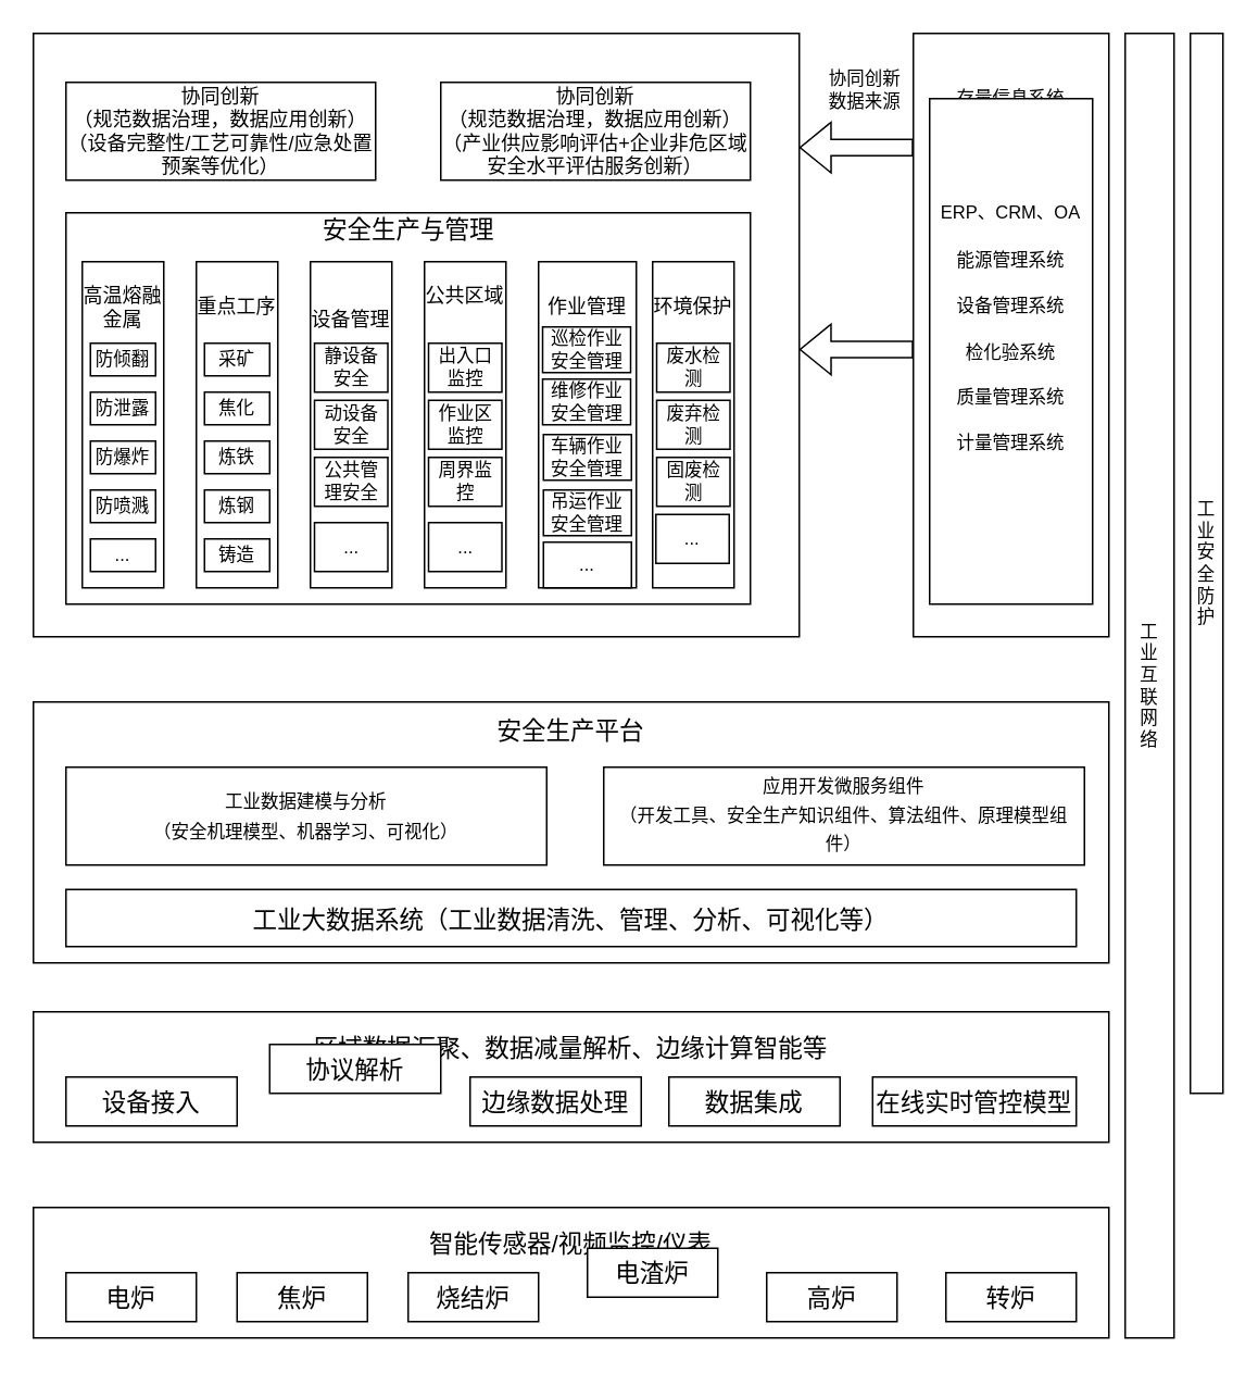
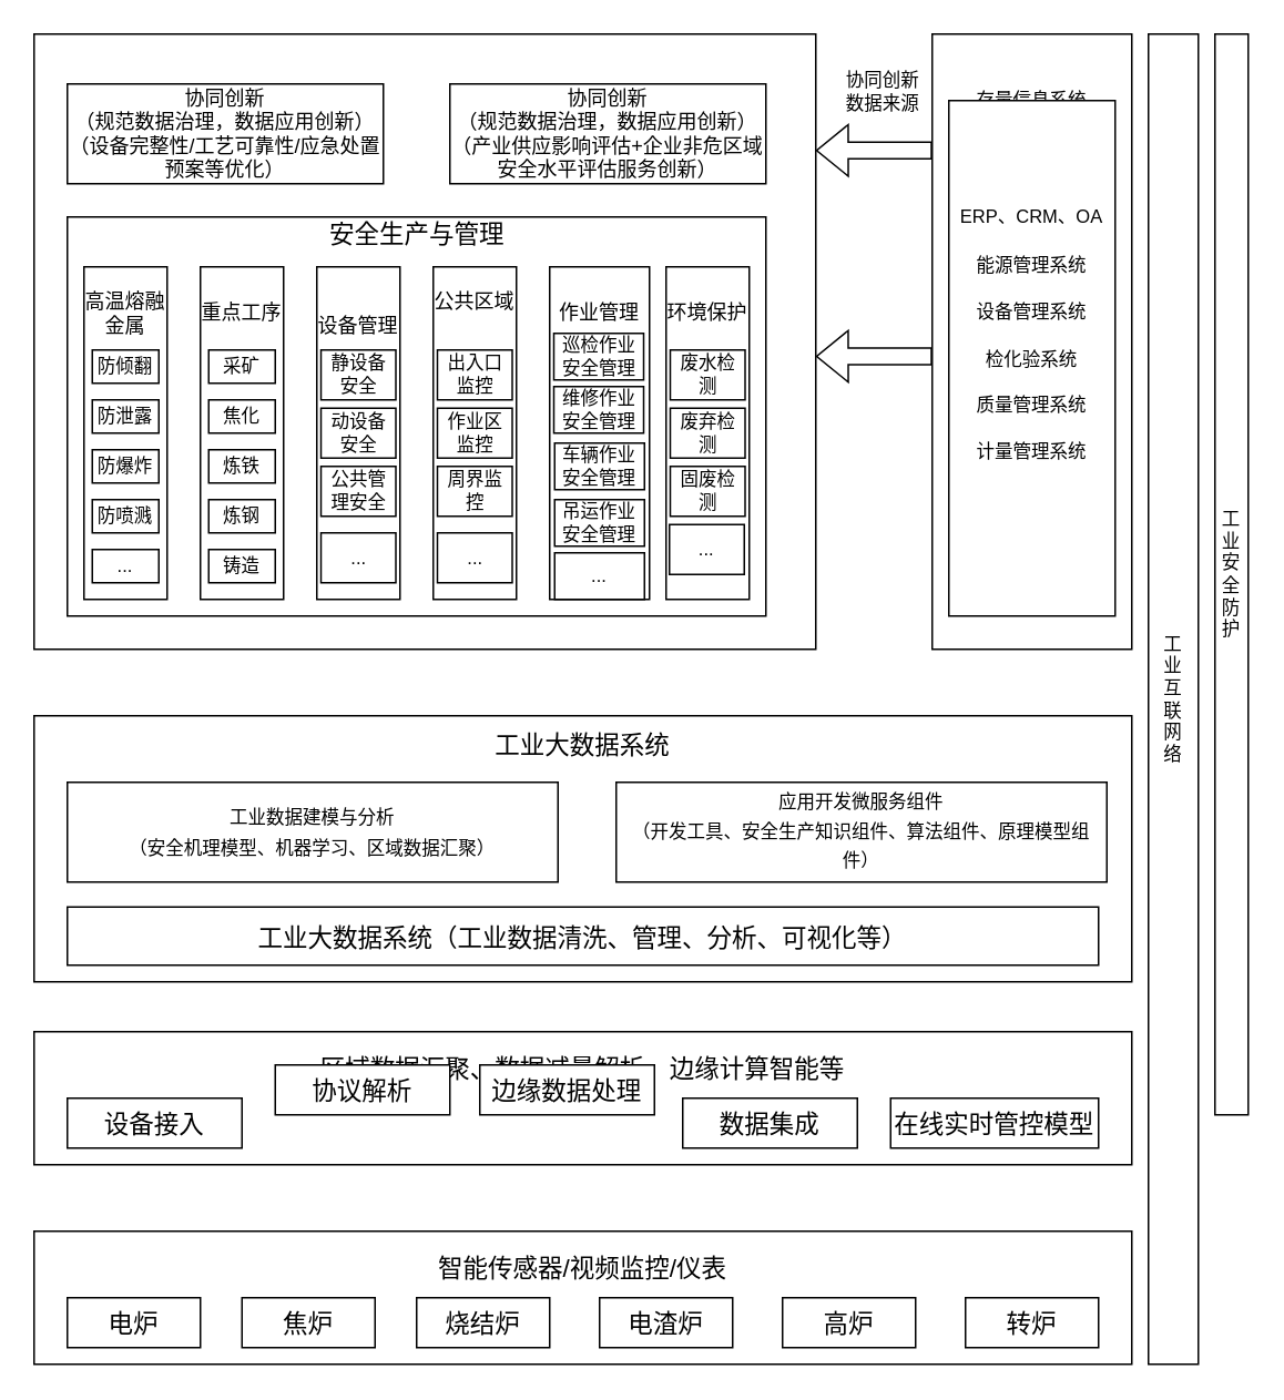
- <mxCell id="48" value="&lt;p style=&quot;line-height: 1.7&quot;&gt;工业数据建模与分析&lt;br&gt;（安全机理模型、机器学习、可视化）&lt;/p&gt;" style="rounded=0;whiteSpace=wrap;html=1;fontSize=11;align=center;" vertex="1" parent="1"><mxGeometry x="40" y="470" width="295" height="60" as="geometry" /></mxCell>
+ <mxCell id="48" value="&lt;p style=&quot;line-height: 1.7&quot;&gt;工业数据建模与分析&lt;br&gt;（安全机理模型、机器学习、区域数据汇聚）&lt;/p&gt;" style="rounded=0;whiteSpace=wrap;html=1;fontSize=11;align=center;" vertex="1" parent="1"><mxGeometry x="40" y="470" width="295" height="60" as="geometry" /></mxCell>
- <mxCell id="47" value="&lt;font style=&quot;font-size: 15px&quot;&gt;安全生产平台&lt;br&gt;&lt;br&gt;&lt;br&gt;&lt;br&gt;&lt;br&gt;&lt;br&gt;&lt;br&gt;&lt;br&gt;&lt;/font&gt;" style="rounded=0;whiteSpace=wrap;html=1;fontSize=11;align=center;" vertex="1" parent="1"><mxGeometry x="20" y="430" width="660" height="160" as="geometry" /></mxCell>
+ <mxCell id="47" value="&lt;font style=&quot;font-size: 15px&quot;&gt;工业大数据系统&lt;br&gt;&lt;br&gt;&lt;br&gt;&lt;br&gt;&lt;br&gt;&lt;br&gt;&lt;br&gt;&lt;br&gt;&lt;/font&gt;" style="rounded=0;whiteSpace=wrap;html=1;fontSize=11;align=center;" vertex="1" parent="1"><mxGeometry x="20" y="430" width="660" height="160" as="geometry" /></mxCell>
- <mxCell id="54" value="边缘数据处理" style="rounded=0;whiteSpace=wrap;html=1;fontSize=15;align=center;" vertex="1" parent="1"><mxGeometry x="288" y="660" width="105" height="30" as="geometry" /></mxCell>
+ <mxCell id="54" value="边缘数据处理" style="rounded=0;whiteSpace=wrap;html=1;fontSize=15;align=center;" vertex="1" parent="1"><mxGeometry x="288" y="640" width="105" height="30" as="geometry" /></mxCell>
- <mxCell id="61" value="电渣炉" style="rounded=0;whiteSpace=wrap;html=1;fontSize=15;align=center;" vertex="1" parent="1"><mxGeometry x="360" y="765" width="80" height="30" as="geometry" /></mxCell>
+ <mxCell id="61" value="电渣炉" style="rounded=0;whiteSpace=wrap;html=1;fontSize=15;align=center;" vertex="1" parent="1"><mxGeometry x="360" y="780" width="80" height="30" as="geometry" /></mxCell>
